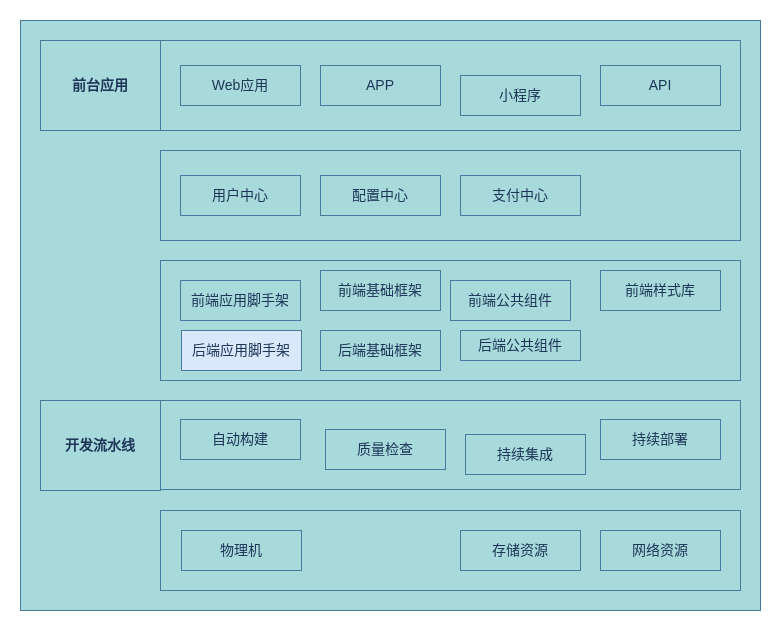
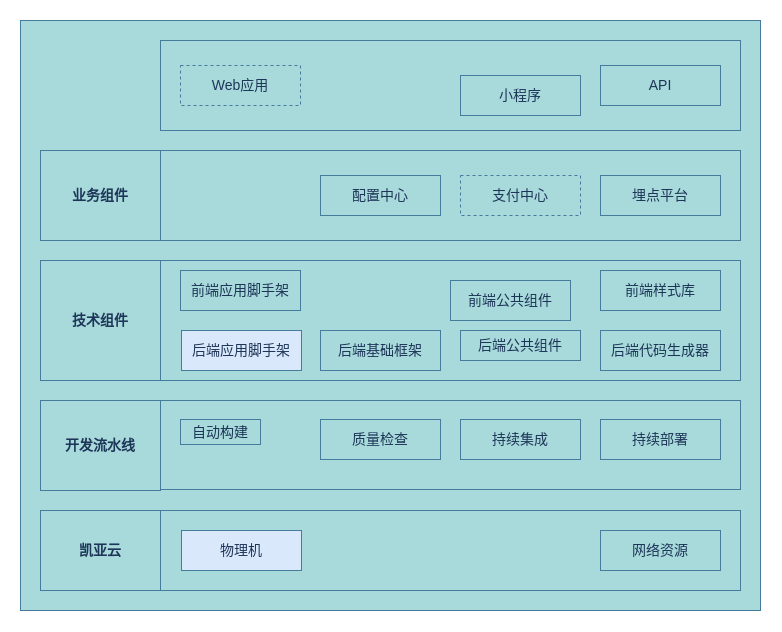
- <mxCell id="30" value="前台应用" style="rounded=0;whiteSpace=wrap;html=1;labelBackgroundColor=none;fontSize=14;fontStyle=1;strokeWidth=1;glass=0;shadow=0;fillColor=#A8DADC;strokeColor=#457B9D;fontColor=#1D3557;" vertex="1" parent="1"><mxGeometry x="40" y="40" width="120" height="90" as="geometry" /></mxCell>
- <mxCell id="32" value="Web应用" style="rounded=0;whiteSpace=wrap;html=1;labelBackgroundColor=none;fontSize=14;strokeWidth=1;glass=0;shadow=0;fillColor=#A8DADC;strokeColor=#457B9D;fontColor=#1D3557;" vertex="1" parent="1"><mxGeometry x="180" y="65" width="120" height="40" as="geometry" /></mxCell>
+ <mxCell id="32" value="Web应用" style="rounded=0;whiteSpace=wrap;html=1;labelBackgroundColor=none;fontSize=14;strokeWidth=1;glass=0;shadow=0;fillColor=#A8DADC;strokeColor=#457B9D;fontColor=#1D3557;dashed=1;" vertex="1" parent="1"><mxGeometry x="180" y="65" width="120" height="40" as="geometry" /></mxCell>
- <mxCell id="33" value="APP" style="rounded=0;whiteSpace=wrap;html=1;labelBackgroundColor=none;fontSize=14;strokeWidth=1;glass=0;shadow=0;fillColor=#A8DADC;strokeColor=#457B9D;fontColor=#1D3557;" vertex="1" parent="1"><mxGeometry x="320" y="65" width="120" height="40" as="geometry" /></mxCell>
+ <mxCell id="11" value="业务组件" style="rounded=0;whiteSpace=wrap;html=1;labelBackgroundColor=none;fontSize=14;fontStyle=1;strokeWidth=1;glass=0;shadow=0;fillColor=#A8DADC;strokeColor=#457B9D;fontColor=#1D3557;" vertex="1" parent="1"><mxGeometry x="40" y="150" width="120" height="90" as="geometry" /></mxCell>
- <mxCell id="26" value="用户中心" style="rounded=0;whiteSpace=wrap;html=1;labelBackgroundColor=none;fontSize=14;strokeWidth=1;glass=0;shadow=0;fillColor=#A8DADC;strokeColor=#457B9D;fontColor=#1D3557;" vertex="1" parent="1"><mxGeometry x="180" y="175" width="120" height="40" as="geometry" /></mxCell>
- <mxCell id="28" value="支付中心" style="rounded=0;whiteSpace=wrap;html=1;labelBackgroundColor=none;fontSize=14;strokeWidth=1;glass=0;shadow=0;fillColor=#A8DADC;strokeColor=#457B9D;fontColor=#1D3557;" vertex="1" parent="1"><mxGeometry x="460" y="175" width="120" height="40" as="geometry" /></mxCell>
+ <mxCell id="28" value="支付中心" style="rounded=0;whiteSpace=wrap;html=1;labelBackgroundColor=none;fontSize=14;strokeWidth=1;glass=0;shadow=0;fillColor=#A8DADC;strokeColor=#457B9D;fontColor=#1D3557;dashed=1;" vertex="1" parent="1"><mxGeometry x="460" y="175" width="120" height="40" as="geometry" /></mxCell>
+ <mxCell id="29" value="埋点平台" style="rounded=0;whiteSpace=wrap;html=1;labelBackgroundColor=none;fontSize=14;strokeWidth=1;glass=0;shadow=0;fillColor=#A8DADC;strokeColor=#457B9D;fontColor=#1D3557;" vertex="1" parent="1"><mxGeometry x="600" y="175" width="120" height="40" as="geometry" /></mxCell>
- <mxCell id="19" value="前端基础框架" style="rounded=0;whiteSpace=wrap;html=1;labelBackgroundColor=none;fontSize=14;strokeWidth=1;glass=0;shadow=0;fillColor=#A8DADC;strokeColor=#457B9D;fontColor=#1D3557;" vertex="1" parent="1"><mxGeometry x="320" y="270" width="120" height="40" as="geometry" /></mxCell>
- <mxCell id="18" value="前端应用脚手架" style="rounded=0;whiteSpace=wrap;html=1;labelBackgroundColor=none;fontSize=14;strokeWidth=1;glass=0;shadow=0;fillColor=#A8DADC;strokeColor=#457B9D;fontColor=#1D3557;" vertex="1" parent="1"><mxGeometry x="180" y="280" width="120" height="40" as="geometry" /></mxCell>
+ <mxCell id="18" value="前端应用脚手架" style="rounded=0;whiteSpace=wrap;html=1;labelBackgroundColor=none;fontSize=14;strokeWidth=1;glass=0;shadow=0;fillColor=#A8DADC;strokeColor=#457B9D;fontColor=#1D3557;" vertex="1" parent="1"><mxGeometry x="180" y="270" width="120" height="40" as="geometry" /></mxCell>
+ <mxCell id="10" value="技术组件" style="rounded=0;whiteSpace=wrap;html=1;labelBackgroundColor=none;fontSize=14;fontStyle=1;strokeWidth=1;glass=0;shadow=0;fillColor=#A8DADC;strokeColor=#457B9D;fontColor=#1D3557;" vertex="1" parent="1"><mxGeometry x="40" y="260" width="120" height="120" as="geometry" /></mxCell>
+ <mxCell id="25" value="后端代码生成器" style="rounded=0;whiteSpace=wrap;html=1;labelBackgroundColor=none;fontSize=14;strokeWidth=1;glass=0;shadow=0;fillColor=#A8DADC;strokeColor=#457B9D;fontColor=#1D3557;" vertex="1" parent="1"><mxGeometry x="600" y="330" width="120" height="40" as="geometry" /></mxCell>
- <mxCell id="14" value="自动构建" style="rounded=0;whiteSpace=wrap;html=1;labelBackgroundColor=none;fontSize=14;strokeWidth=1;glass=0;shadow=0;fillColor=#A8DADC;strokeColor=#457B9D;fontColor=#1D3557;" vertex="1" parent="1"><mxGeometry x="180" y="419" width="120" height="40" as="geometry" /></mxCell>
+ <mxCell id="14" value="自动构建" style="rounded=0;whiteSpace=wrap;html=1;labelBackgroundColor=none;fontSize=14;strokeWidth=1;glass=0;shadow=0;fillColor=#A8DADC;strokeColor=#457B9D;fontColor=#1D3557;" vertex="1" parent="1"><mxGeometry x="180" y="419" width="80" height="25" as="geometry" /></mxCell>
- <mxCell id="16" value="质量检查" style="rounded=0;whiteSpace=wrap;html=1;labelBackgroundColor=none;fontSize=14;strokeWidth=1;glass=0;shadow=0;fillColor=#A8DADC;strokeColor=#457B9D;fontColor=#1D3557;" vertex="1" parent="1"><mxGeometry x="325" y="429" width="120" height="40" as="geometry" /></mxCell>
+ <mxCell id="16" value="质量检查" style="rounded=0;whiteSpace=wrap;html=1;labelBackgroundColor=none;fontSize=14;strokeWidth=1;glass=0;shadow=0;fillColor=#A8DADC;strokeColor=#457B9D;fontColor=#1D3557;" vertex="1" parent="1"><mxGeometry x="320" y="419" width="120" height="40" as="geometry" /></mxCell>
- <mxCell id="15" value="持续集成" style="rounded=0;whiteSpace=wrap;html=1;labelBackgroundColor=none;fontSize=14;strokeWidth=1;glass=0;shadow=0;fillColor=#A8DADC;strokeColor=#457B9D;fontColor=#1D3557;" vertex="1" parent="1"><mxGeometry x="465" y="434" width="120" height="40" as="geometry" /></mxCell>
+ <mxCell id="15" value="持续集成" style="rounded=0;whiteSpace=wrap;html=1;labelBackgroundColor=none;fontSize=14;strokeWidth=1;glass=0;shadow=0;fillColor=#A8DADC;strokeColor=#457B9D;fontColor=#1D3557;" vertex="1" parent="1"><mxGeometry x="460" y="419" width="120" height="40" as="geometry" /></mxCell>
+ <mxCell id="4" value="凯亚云" style="rounded=0;whiteSpace=wrap;html=1;labelBackgroundColor=none;fontSize=14;fontStyle=1;strokeWidth=1;glass=0;shadow=0;fillColor=#A8DADC;strokeColor=#457B9D;fontColor=#1D3557;" vertex="1" parent="1"><mxGeometry x="40" y="510" width="120" height="80" as="geometry" /></mxCell>
- <mxCell id="9" value="物理机" style="rounded=0;whiteSpace=wrap;html=1;labelBackgroundColor=none;fontSize=14;strokeWidth=1;glass=0;shadow=0;fillColor=#A8DADC;strokeColor=#457B9D;fontColor=#1D3557;" vertex="1" parent="1"><mxGeometry x="181" y="530" width="120" height="40" as="geometry" /></mxCell>
+ <mxCell id="9" value="物理机" style="rounded=0;whiteSpace=wrap;html=1;labelBackgroundColor=none;fontSize=14;strokeWidth=1;glass=0;shadow=0;fillColor=#dae8fc;strokeColor=#457B9D;fontColor=#1D3557;" vertex="1" parent="1"><mxGeometry x="181" y="530" width="120" height="40" as="geometry" /></mxCell>
- <mxCell id="5" value="存储资源" style="rounded=0;whiteSpace=wrap;html=1;labelBackgroundColor=none;fontSize=14;strokeWidth=1;glass=0;shadow=0;fillColor=#A8DADC;strokeColor=#457B9D;fontColor=#1D3557;" vertex="1" parent="1"><mxGeometry x="460" y="530" width="120" height="40" as="geometry" /></mxCell>
